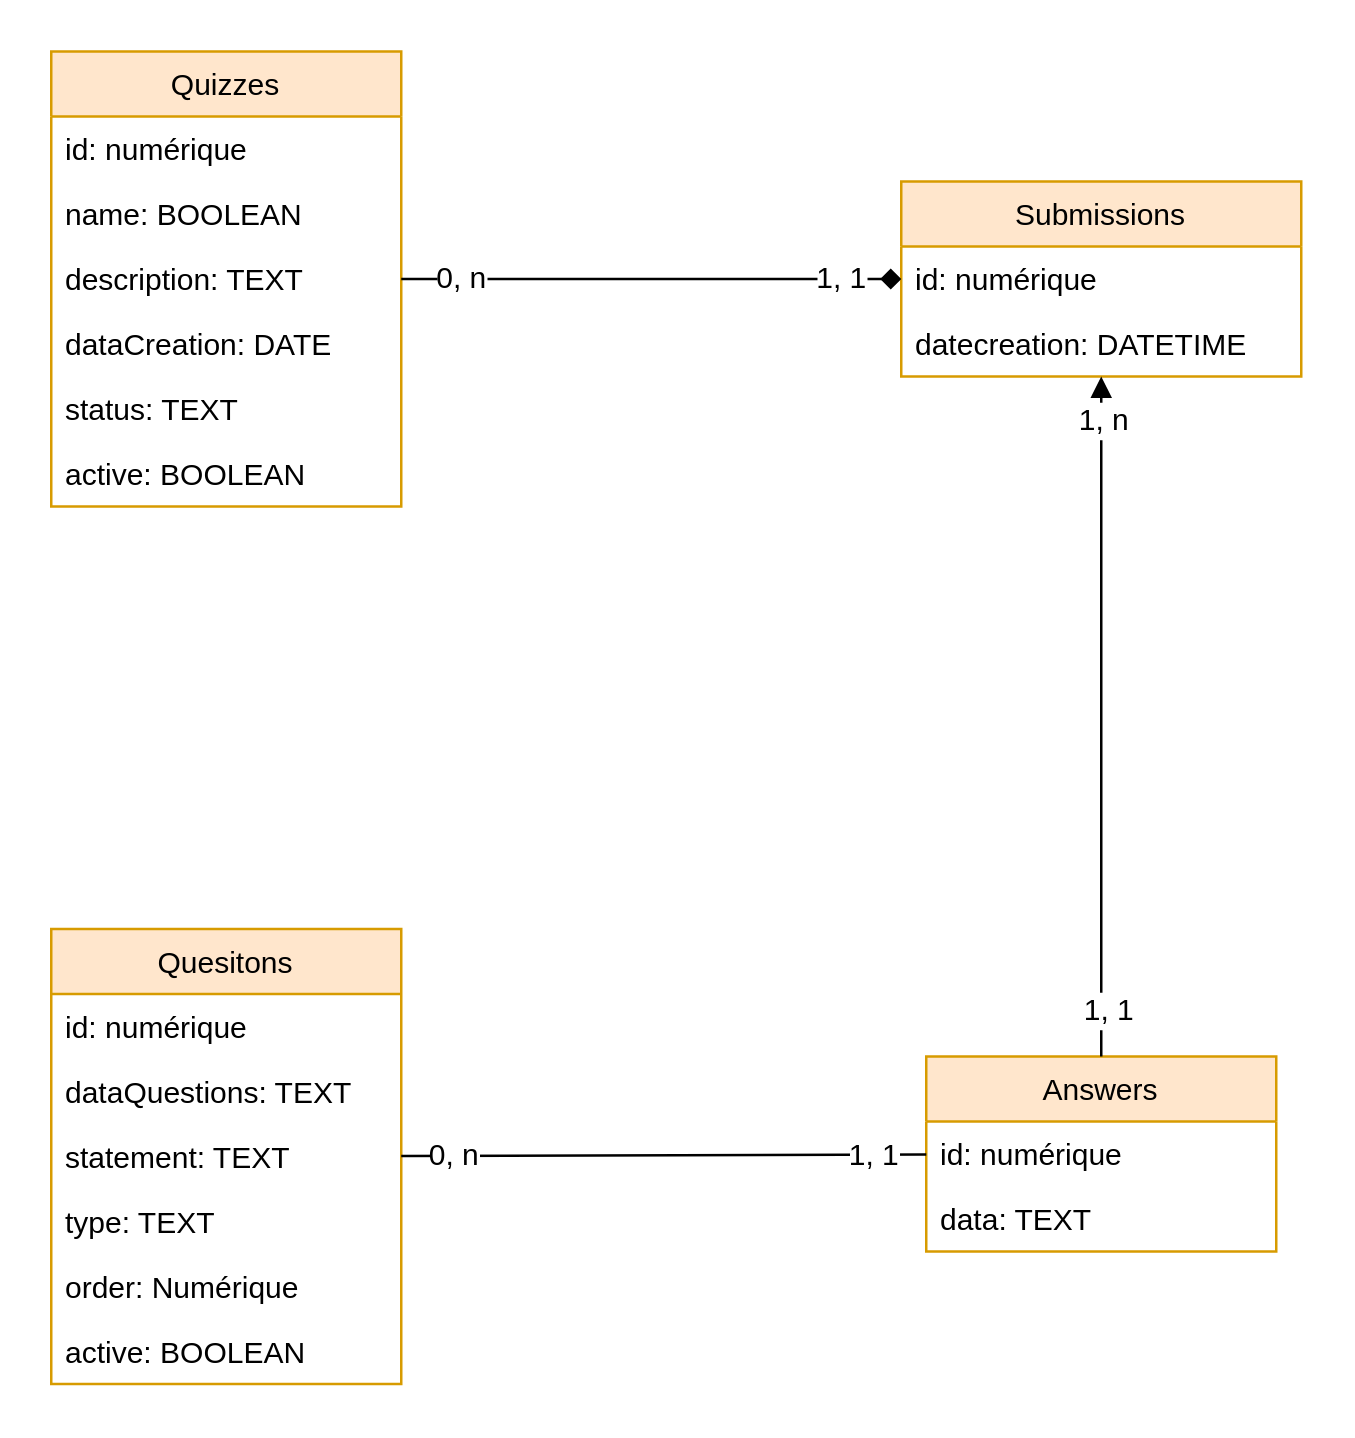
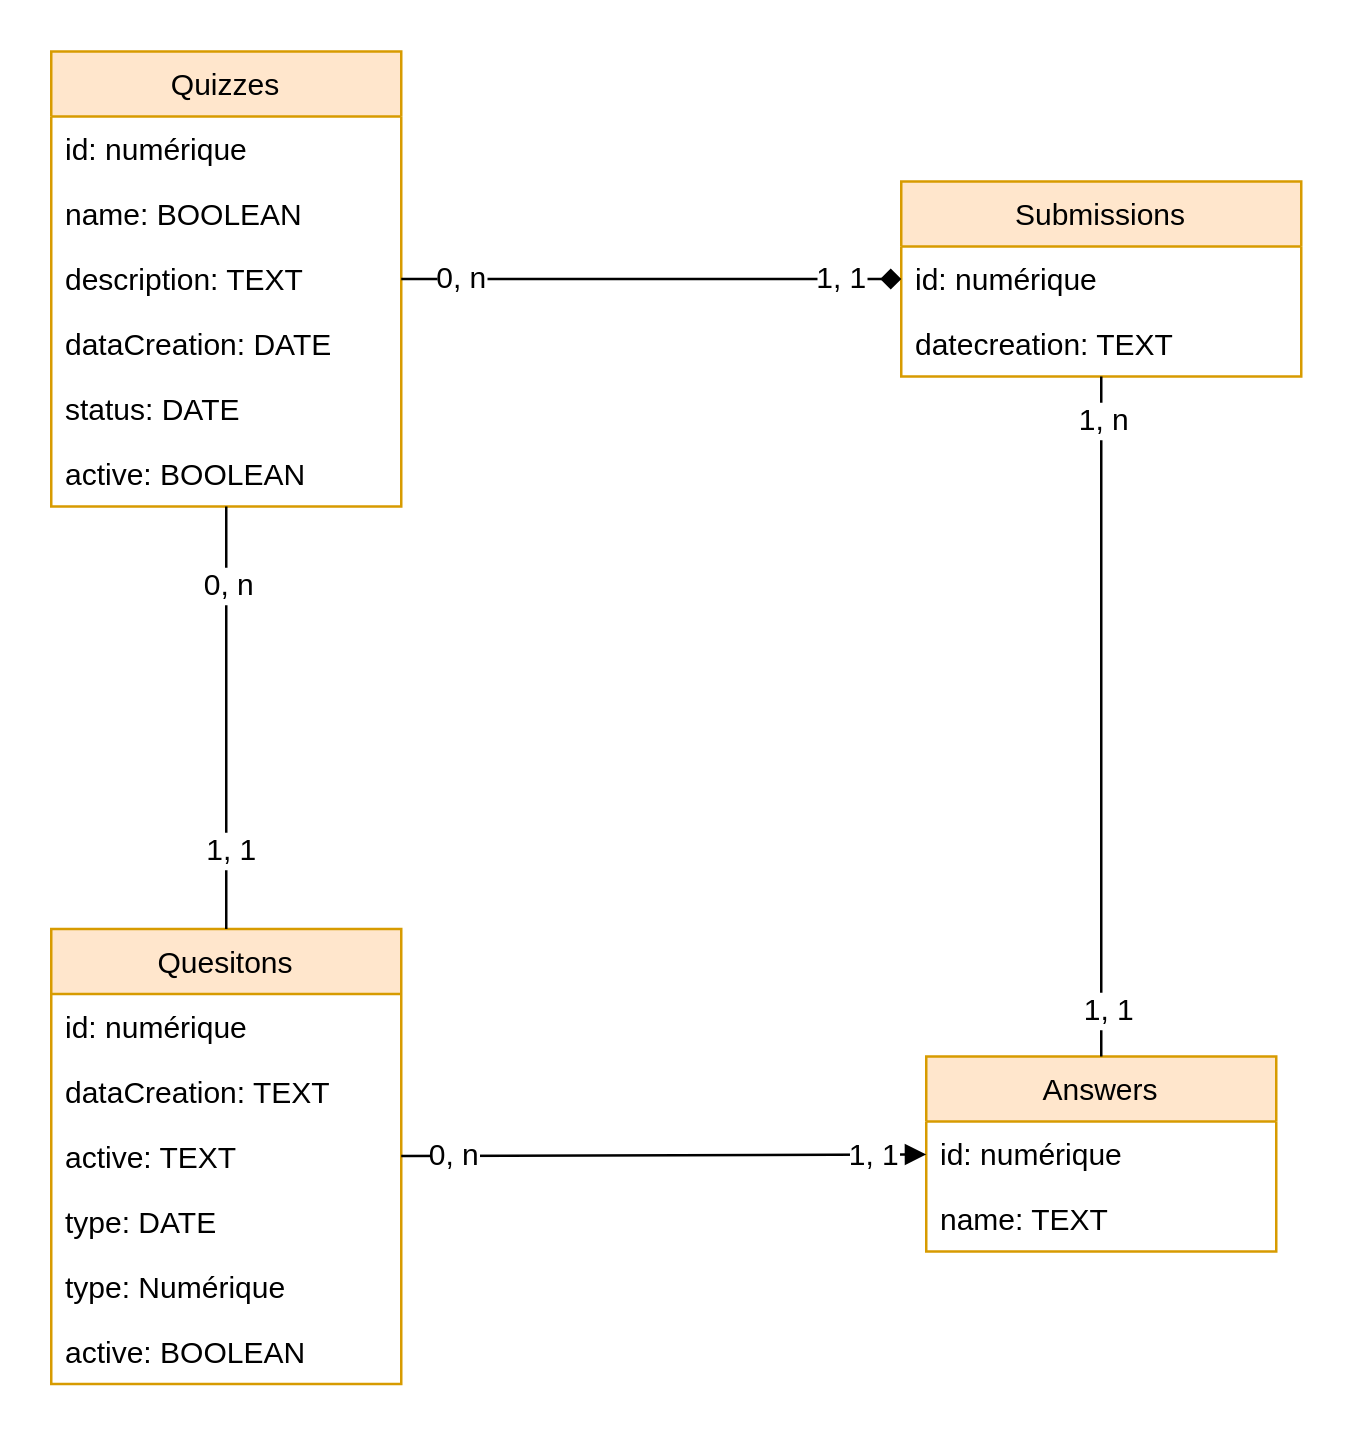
- <mxCell id="21" value="datecreation: DATETIME" style="text;strokeColor=none;fillColor=none;align=left;verticalAlign=top;spacingLeft=4;spacingRight=4;overflow=hidden;rotatable=0;points=[[0,0.5],[1,0.5]];portConstraint=eastwest;" vertex="1" parent="19"><mxGeometry y="52" width="160" height="26" as="geometry" /></mxCell>
+ <mxCell id="21" value="datecreation: TEXT" style="text;strokeColor=none;fillColor=none;align=left;verticalAlign=top;spacingLeft=4;spacingRight=4;overflow=hidden;rotatable=0;points=[[0,0.5],[1,0.5]];portConstraint=eastwest;" vertex="1" parent="19"><mxGeometry y="52" width="160" height="26" as="geometry" /></mxCell>
- <mxCell id="25" value="" style="endArrow=block;html=1;" edge="1" parent="1" source="16" target="19"><mxGeometry width="50" height="50" relative="1" as="geometry"><mxPoint x="220" y="282" as="sourcePoint" /><mxPoint x="270" y="232" as="targetPoint" /></mxGeometry></mxCell>
+ <mxCell id="25" value="" style="endArrow=none;html=1;" edge="1" parent="1" source="16" target="19"><mxGeometry width="50" height="50" relative="1" as="geometry"><mxPoint x="220" y="282" as="sourcePoint" /><mxPoint x="270" y="232" as="targetPoint" /></mxGeometry></mxCell>
- <mxCell id="7" value="status: TEXT" style="text;strokeColor=none;fillColor=none;align=left;verticalAlign=top;spacingLeft=4;spacingRight=4;overflow=hidden;rotatable=0;points=[[0,0.5],[1,0.5]];portConstraint=eastwest;" vertex="1" parent="2"><mxGeometry y="130" width="140" height="26" as="geometry" /></mxCell>
+ <mxCell id="7" value="status: DATE" style="text;strokeColor=none;fillColor=none;align=left;verticalAlign=top;spacingLeft=4;spacingRight=4;overflow=hidden;rotatable=0;points=[[0,0.5],[1,0.5]];portConstraint=eastwest;" vertex="1" parent="2"><mxGeometry y="130" width="140" height="26" as="geometry" /></mxCell>
+ <mxCell id="31" value="" style="endArrow=none;html=1;" edge="1" parent="1" source="9" target="2"><mxGeometry width="50" height="50" relative="1" as="geometry"><mxPoint x="-60" y="282" as="sourcePoint" /><mxPoint x="-10" y="232" as="targetPoint" /></mxGeometry></mxCell>
+ <mxCell id="32" value="0, n" style="text;html=1;resizable=0;points=[];align=center;verticalAlign=middle;labelBackgroundColor=#ffffff;" vertex="1" connectable="0" parent="31"><mxGeometry x="0.636" relative="1" as="geometry"><mxPoint as="offset" /></mxGeometry></mxCell>
+ <mxCell id="33" value="1, 1" style="text;html=1;resizable=0;points=[];align=center;verticalAlign=middle;labelBackgroundColor=#ffffff;" vertex="1" connectable="0" parent="31"><mxGeometry x="-0.618" y="-1" relative="1" as="geometry"><mxPoint as="offset" /></mxGeometry></mxCell>
- <mxCell id="11" value="dataQuestions: TEXT" style="text;strokeColor=none;fillColor=none;align=left;verticalAlign=top;spacingLeft=4;spacingRight=4;overflow=hidden;rotatable=0;points=[[0,0.5],[1,0.5]];portConstraint=eastwest;" vertex="1" parent="9"><mxGeometry y="52" width="140" height="26" as="geometry" /></mxCell>
+ <mxCell id="11" value="dataCreation: TEXT" style="text;strokeColor=none;fillColor=none;align=left;verticalAlign=top;spacingLeft=4;spacingRight=4;overflow=hidden;rotatable=0;points=[[0,0.5],[1,0.5]];portConstraint=eastwest;" vertex="1" parent="9"><mxGeometry y="52" width="140" height="26" as="geometry" /></mxCell>
- <mxCell id="28" value="" style="endArrow=none;html=1;" edge="1" parent="1" source="9" target="16"><mxGeometry width="50" height="50" relative="1" as="geometry"><mxPoint x="30" y="302" as="sourcePoint" /><mxPoint x="80" y="252" as="targetPoint" /></mxGeometry></mxCell>
+ <mxCell id="28" value="" style="endArrow=block;html=1;" edge="1" parent="1" source="9" target="16"><mxGeometry width="50" height="50" relative="1" as="geometry"><mxPoint x="30" y="302" as="sourcePoint" /><mxPoint x="80" y="252" as="targetPoint" /></mxGeometry></mxCell>
- <mxCell id="12" value="statement: TEXT" style="text;strokeColor=none;fillColor=none;align=left;verticalAlign=top;spacingLeft=4;spacingRight=4;overflow=hidden;rotatable=0;points=[[0,0.5],[1,0.5]];portConstraint=eastwest;" vertex="1" parent="9"><mxGeometry y="78" width="140" height="26" as="geometry" /></mxCell>
+ <mxCell id="12" value="active: TEXT" style="text;strokeColor=none;fillColor=none;align=left;verticalAlign=top;spacingLeft=4;spacingRight=4;overflow=hidden;rotatable=0;points=[[0,0.5],[1,0.5]];portConstraint=eastwest;" vertex="1" parent="9"><mxGeometry y="78" width="140" height="26" as="geometry" /></mxCell>
- <mxCell id="18" value="data: TEXT" style="text;strokeColor=none;fillColor=none;align=left;verticalAlign=top;spacingLeft=4;spacingRight=4;overflow=hidden;rotatable=0;points=[[0,0.5],[1,0.5]];portConstraint=eastwest;" vertex="1" parent="16"><mxGeometry y="52" width="140" height="26" as="geometry" /></mxCell>
+ <mxCell id="18" value="name: TEXT" style="text;strokeColor=none;fillColor=none;align=left;verticalAlign=top;spacingLeft=4;spacingRight=4;overflow=hidden;rotatable=0;points=[[0,0.5],[1,0.5]];portConstraint=eastwest;" vertex="1" parent="16"><mxGeometry y="52" width="140" height="26" as="geometry" /></mxCell>
- <mxCell id="13" value="type: TEXT" style="text;strokeColor=none;fillColor=none;align=left;verticalAlign=top;spacingLeft=4;spacingRight=4;overflow=hidden;rotatable=0;points=[[0,0.5],[1,0.5]];portConstraint=eastwest;" vertex="1" parent="9"><mxGeometry y="104" width="140" height="26" as="geometry" /></mxCell>
+ <mxCell id="13" value="type: DATE" style="text;strokeColor=none;fillColor=none;align=left;verticalAlign=top;spacingLeft=4;spacingRight=4;overflow=hidden;rotatable=0;points=[[0,0.5],[1,0.5]];portConstraint=eastwest;" vertex="1" parent="9"><mxGeometry y="104" width="140" height="26" as="geometry" /></mxCell>
- <mxCell id="14" value="order: Numérique" style="text;strokeColor=none;fillColor=none;align=left;verticalAlign=top;spacingLeft=4;spacingRight=4;overflow=hidden;rotatable=0;points=[[0,0.5],[1,0.5]];portConstraint=eastwest;" vertex="1" parent="9"><mxGeometry y="130" width="140" height="26" as="geometry" /></mxCell>
+ <mxCell id="14" value="type: Numérique" style="text;strokeColor=none;fillColor=none;align=left;verticalAlign=top;spacingLeft=4;spacingRight=4;overflow=hidden;rotatable=0;points=[[0,0.5],[1,0.5]];portConstraint=eastwest;" vertex="1" parent="9"><mxGeometry y="130" width="140" height="26" as="geometry" /></mxCell>
